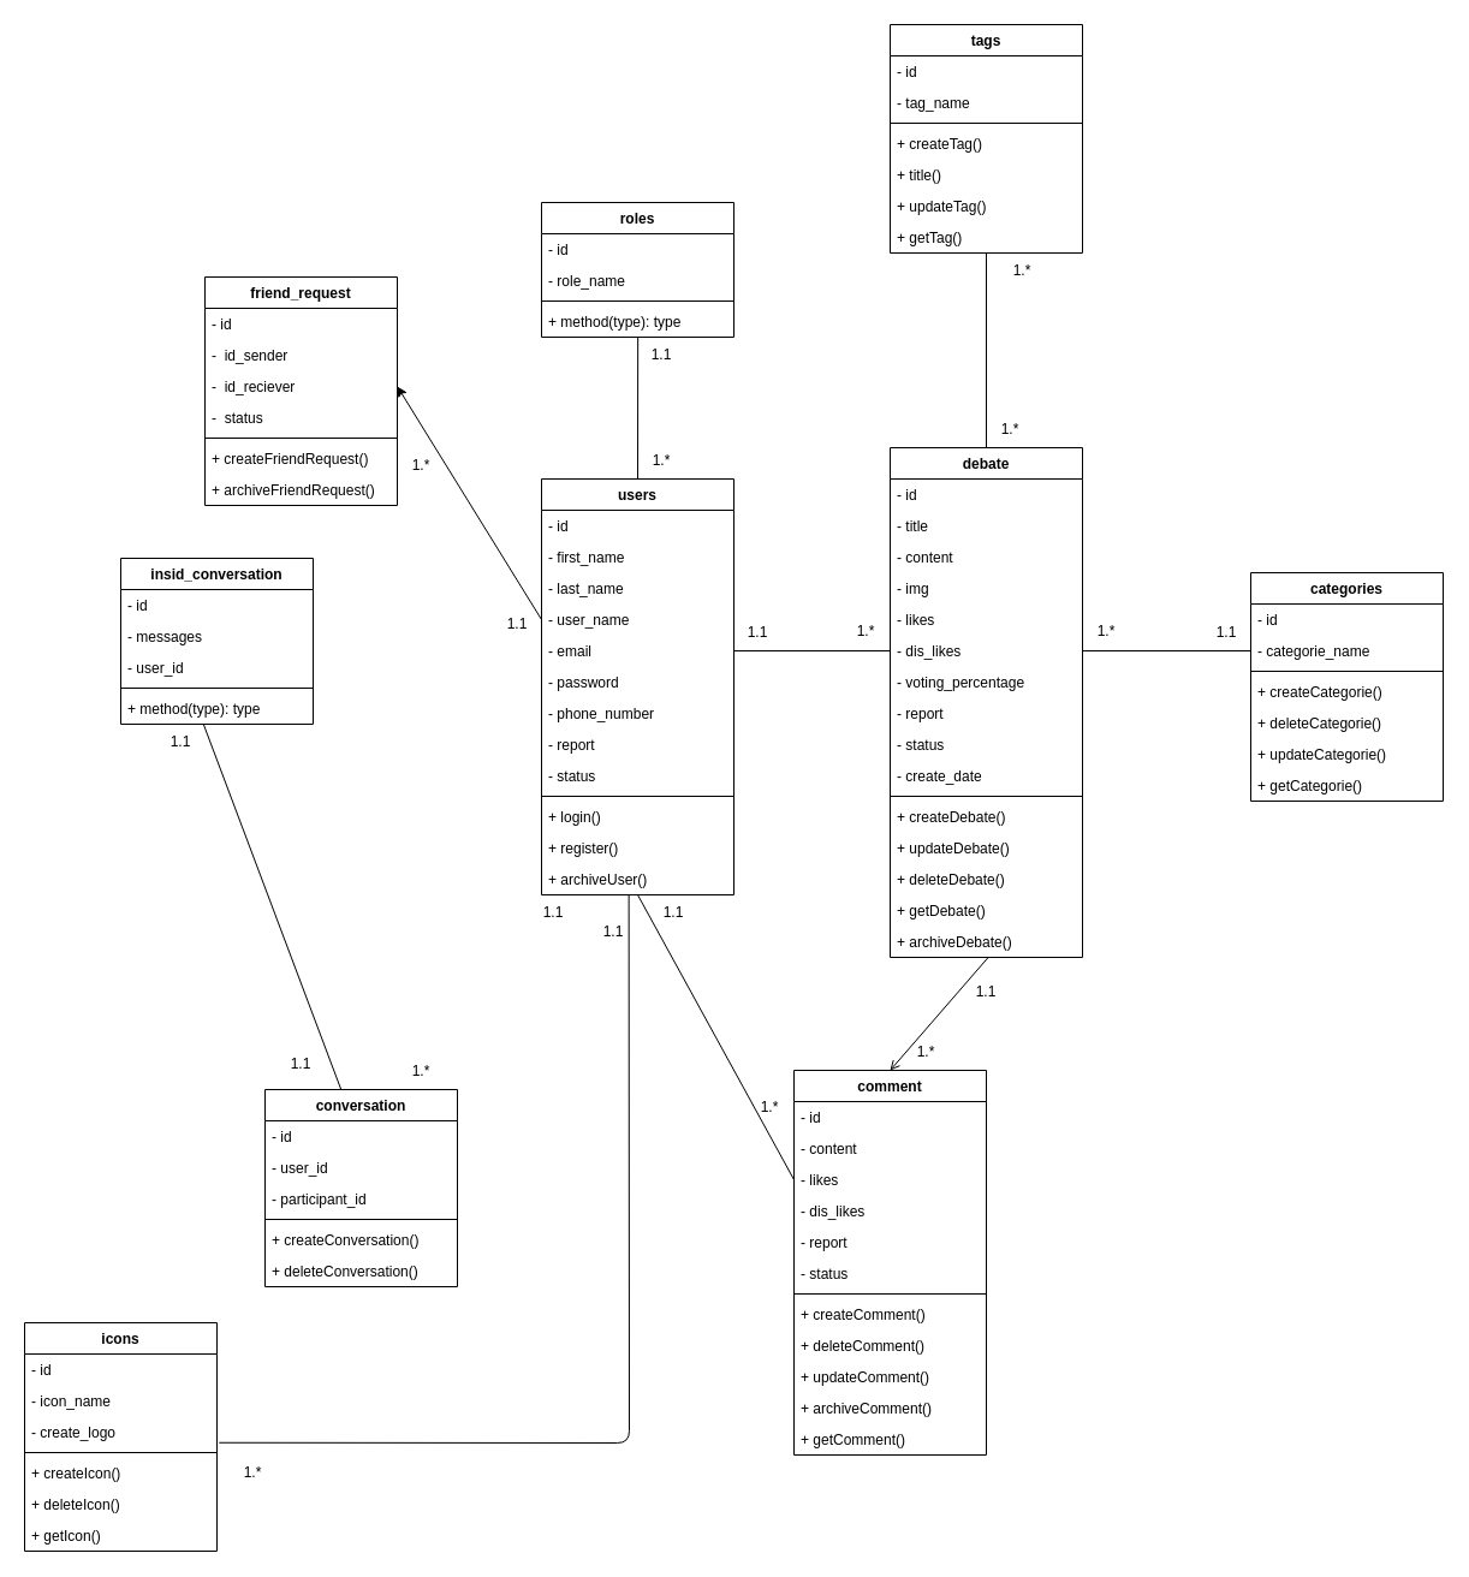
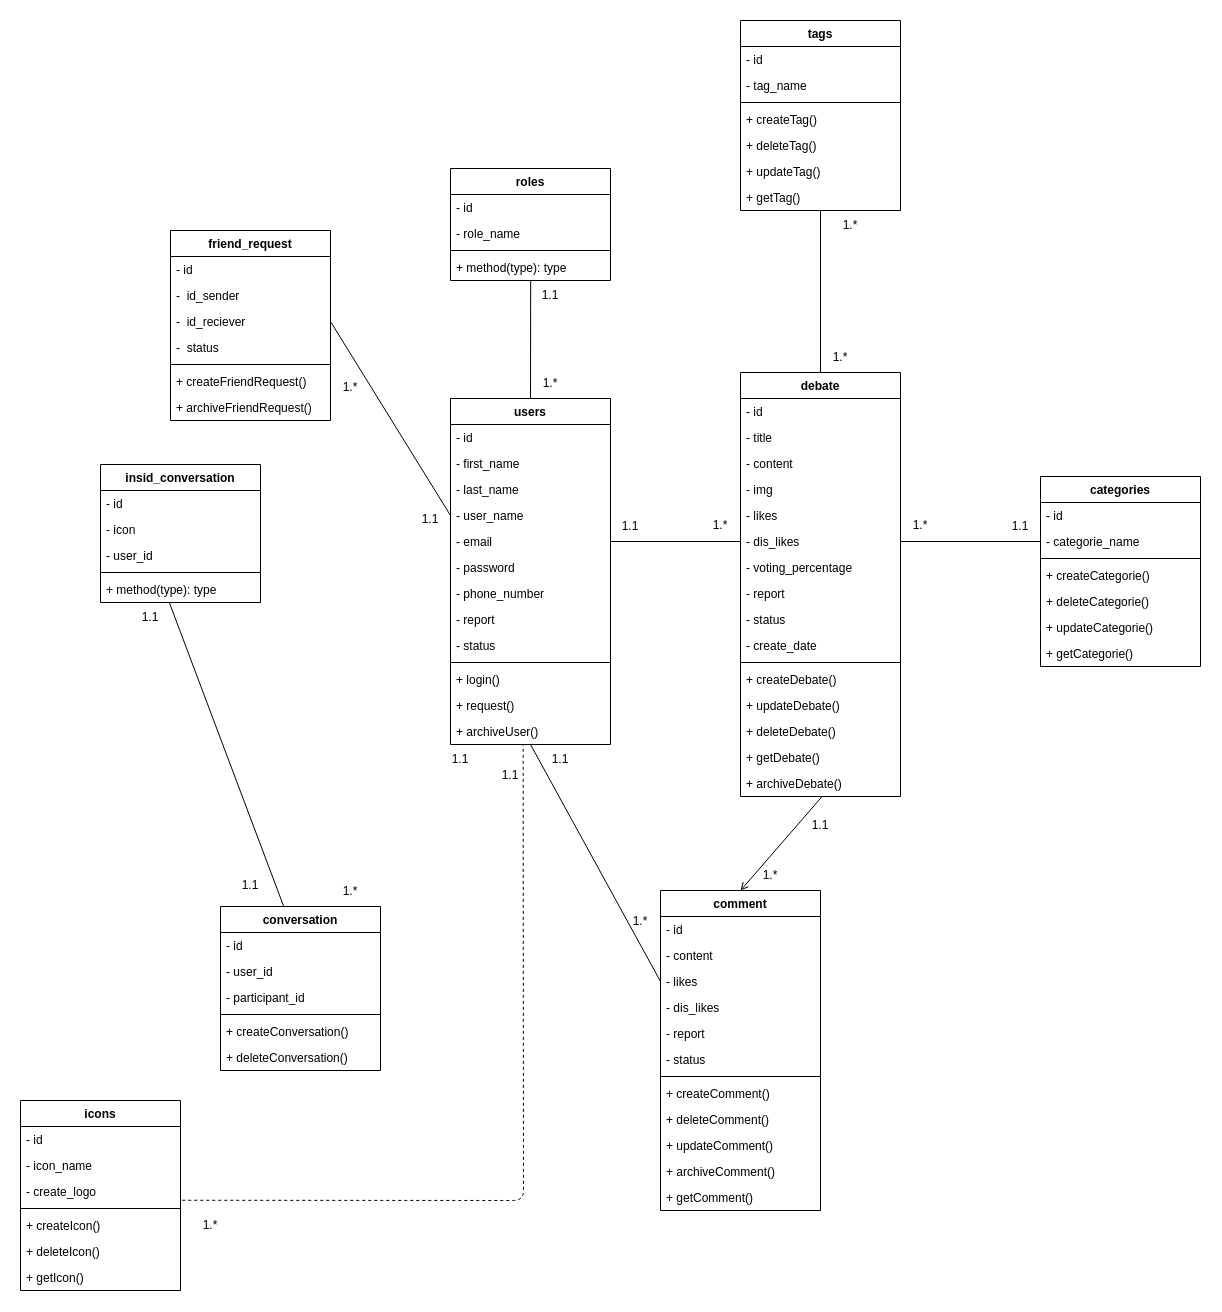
- <mxCell id="56" value="+ title()" style="text;strokeColor=none;fillColor=none;align=left;verticalAlign=top;spacingLeft=4;spacingRight=4;overflow=hidden;rotatable=0;points=[[0,0.5],[1,0.5]];portConstraint=eastwest;" parent="51" vertex="1"><mxGeometry y="112" width="160" height="26" as="geometry" /></mxCell>
+ <mxCell id="56" value="+ deleteTag()" style="text;strokeColor=none;fillColor=none;align=left;verticalAlign=top;spacingLeft=4;spacingRight=4;overflow=hidden;rotatable=0;points=[[0,0.5],[1,0.5]];portConstraint=eastwest;" parent="51" vertex="1"><mxGeometry y="112" width="160" height="26" as="geometry" /></mxCell>
- <mxCell id="109" value="" style="endArrow=classic;html=1;entryX=1;entryY=0.5;entryDx=0;entryDy=0;exitX=0;exitY=0.5;exitDx=0;exitDy=0;" parent="1" source="23" target="104" edge="1"><mxGeometry width="50" height="50" relative="1" as="geometry"><mxPoint x="460" y="450" as="sourcePoint" /><mxPoint x="510" y="400" as="targetPoint" /></mxGeometry></mxCell>
+ <mxCell id="109" value="" style="endArrow=none;html=1;entryX=1;entryY=0.5;entryDx=0;entryDy=0;exitX=0;exitY=0.5;exitDx=0;exitDy=0;" parent="1" source="23" target="104" edge="1"><mxGeometry width="50" height="50" relative="1" as="geometry"><mxPoint x="460" y="450" as="sourcePoint" /><mxPoint x="510" y="400" as="targetPoint" /></mxGeometry></mxCell>
- <mxCell id="93" value="- messages" style="text;strokeColor=none;fillColor=none;align=left;verticalAlign=top;spacingLeft=4;spacingRight=4;overflow=hidden;rotatable=0;points=[[0,0.5],[1,0.5]];portConstraint=eastwest;" parent="91" vertex="1"><mxGeometry y="52" width="160" height="26" as="geometry" /></mxCell>
+ <mxCell id="93" value="- icon" style="text;strokeColor=none;fillColor=none;align=left;verticalAlign=top;spacingLeft=4;spacingRight=4;overflow=hidden;rotatable=0;points=[[0,0.5],[1,0.5]];portConstraint=eastwest;" parent="91" vertex="1"><mxGeometry y="52" width="160" height="26" as="geometry" /></mxCell>
- <mxCell id="31" value="+ register()" style="text;strokeColor=none;fillColor=none;align=left;verticalAlign=top;spacingLeft=4;spacingRight=4;overflow=hidden;rotatable=0;points=[[0,0.5],[1,0.5]];portConstraint=eastwest;" parent="19" vertex="1"><mxGeometry y="294" width="160" height="26" as="geometry" /></mxCell>
+ <mxCell id="31" value="+ request()" style="text;strokeColor=none;fillColor=none;align=left;verticalAlign=top;spacingLeft=4;spacingRight=4;overflow=hidden;rotatable=0;points=[[0,0.5],[1,0.5]];portConstraint=eastwest;" parent="19" vertex="1"><mxGeometry y="294" width="160" height="26" as="geometry" /></mxCell>
- <mxCell id="122" value="" style="endArrow=none;html=1;entryX=0.454;entryY=0.994;entryDx=0;entryDy=0;entryPerimeter=0;exitX=1.011;exitY=0.837;exitDx=0;exitDy=0;exitPerimeter=0;" parent="1" source="117" target="32" edge="1"><mxGeometry width="50" height="50" relative="1" as="geometry"><mxPoint x="490" y="1200" as="sourcePoint" /><mxPoint x="90" y="980" as="targetPoint" /><Array as="points"><mxPoint x="523" y="1200" /></Array></mxGeometry></mxCell>
+ <mxCell id="122" value="" style="endArrow=none;html=1;entryX=0.454;entryY=0.994;entryDx=0;entryDy=0;entryPerimeter=0;exitX=1.011;exitY=0.837;exitDx=0;exitDy=0;exitPerimeter=0;dashed=1;" parent="1" source="117" target="32" edge="1"><mxGeometry width="50" height="50" relative="1" as="geometry"><mxPoint x="490" y="1200" as="sourcePoint" /><mxPoint x="90" y="980" as="targetPoint" /><Array as="points"><mxPoint x="523" y="1200" /></Array></mxGeometry></mxCell>
